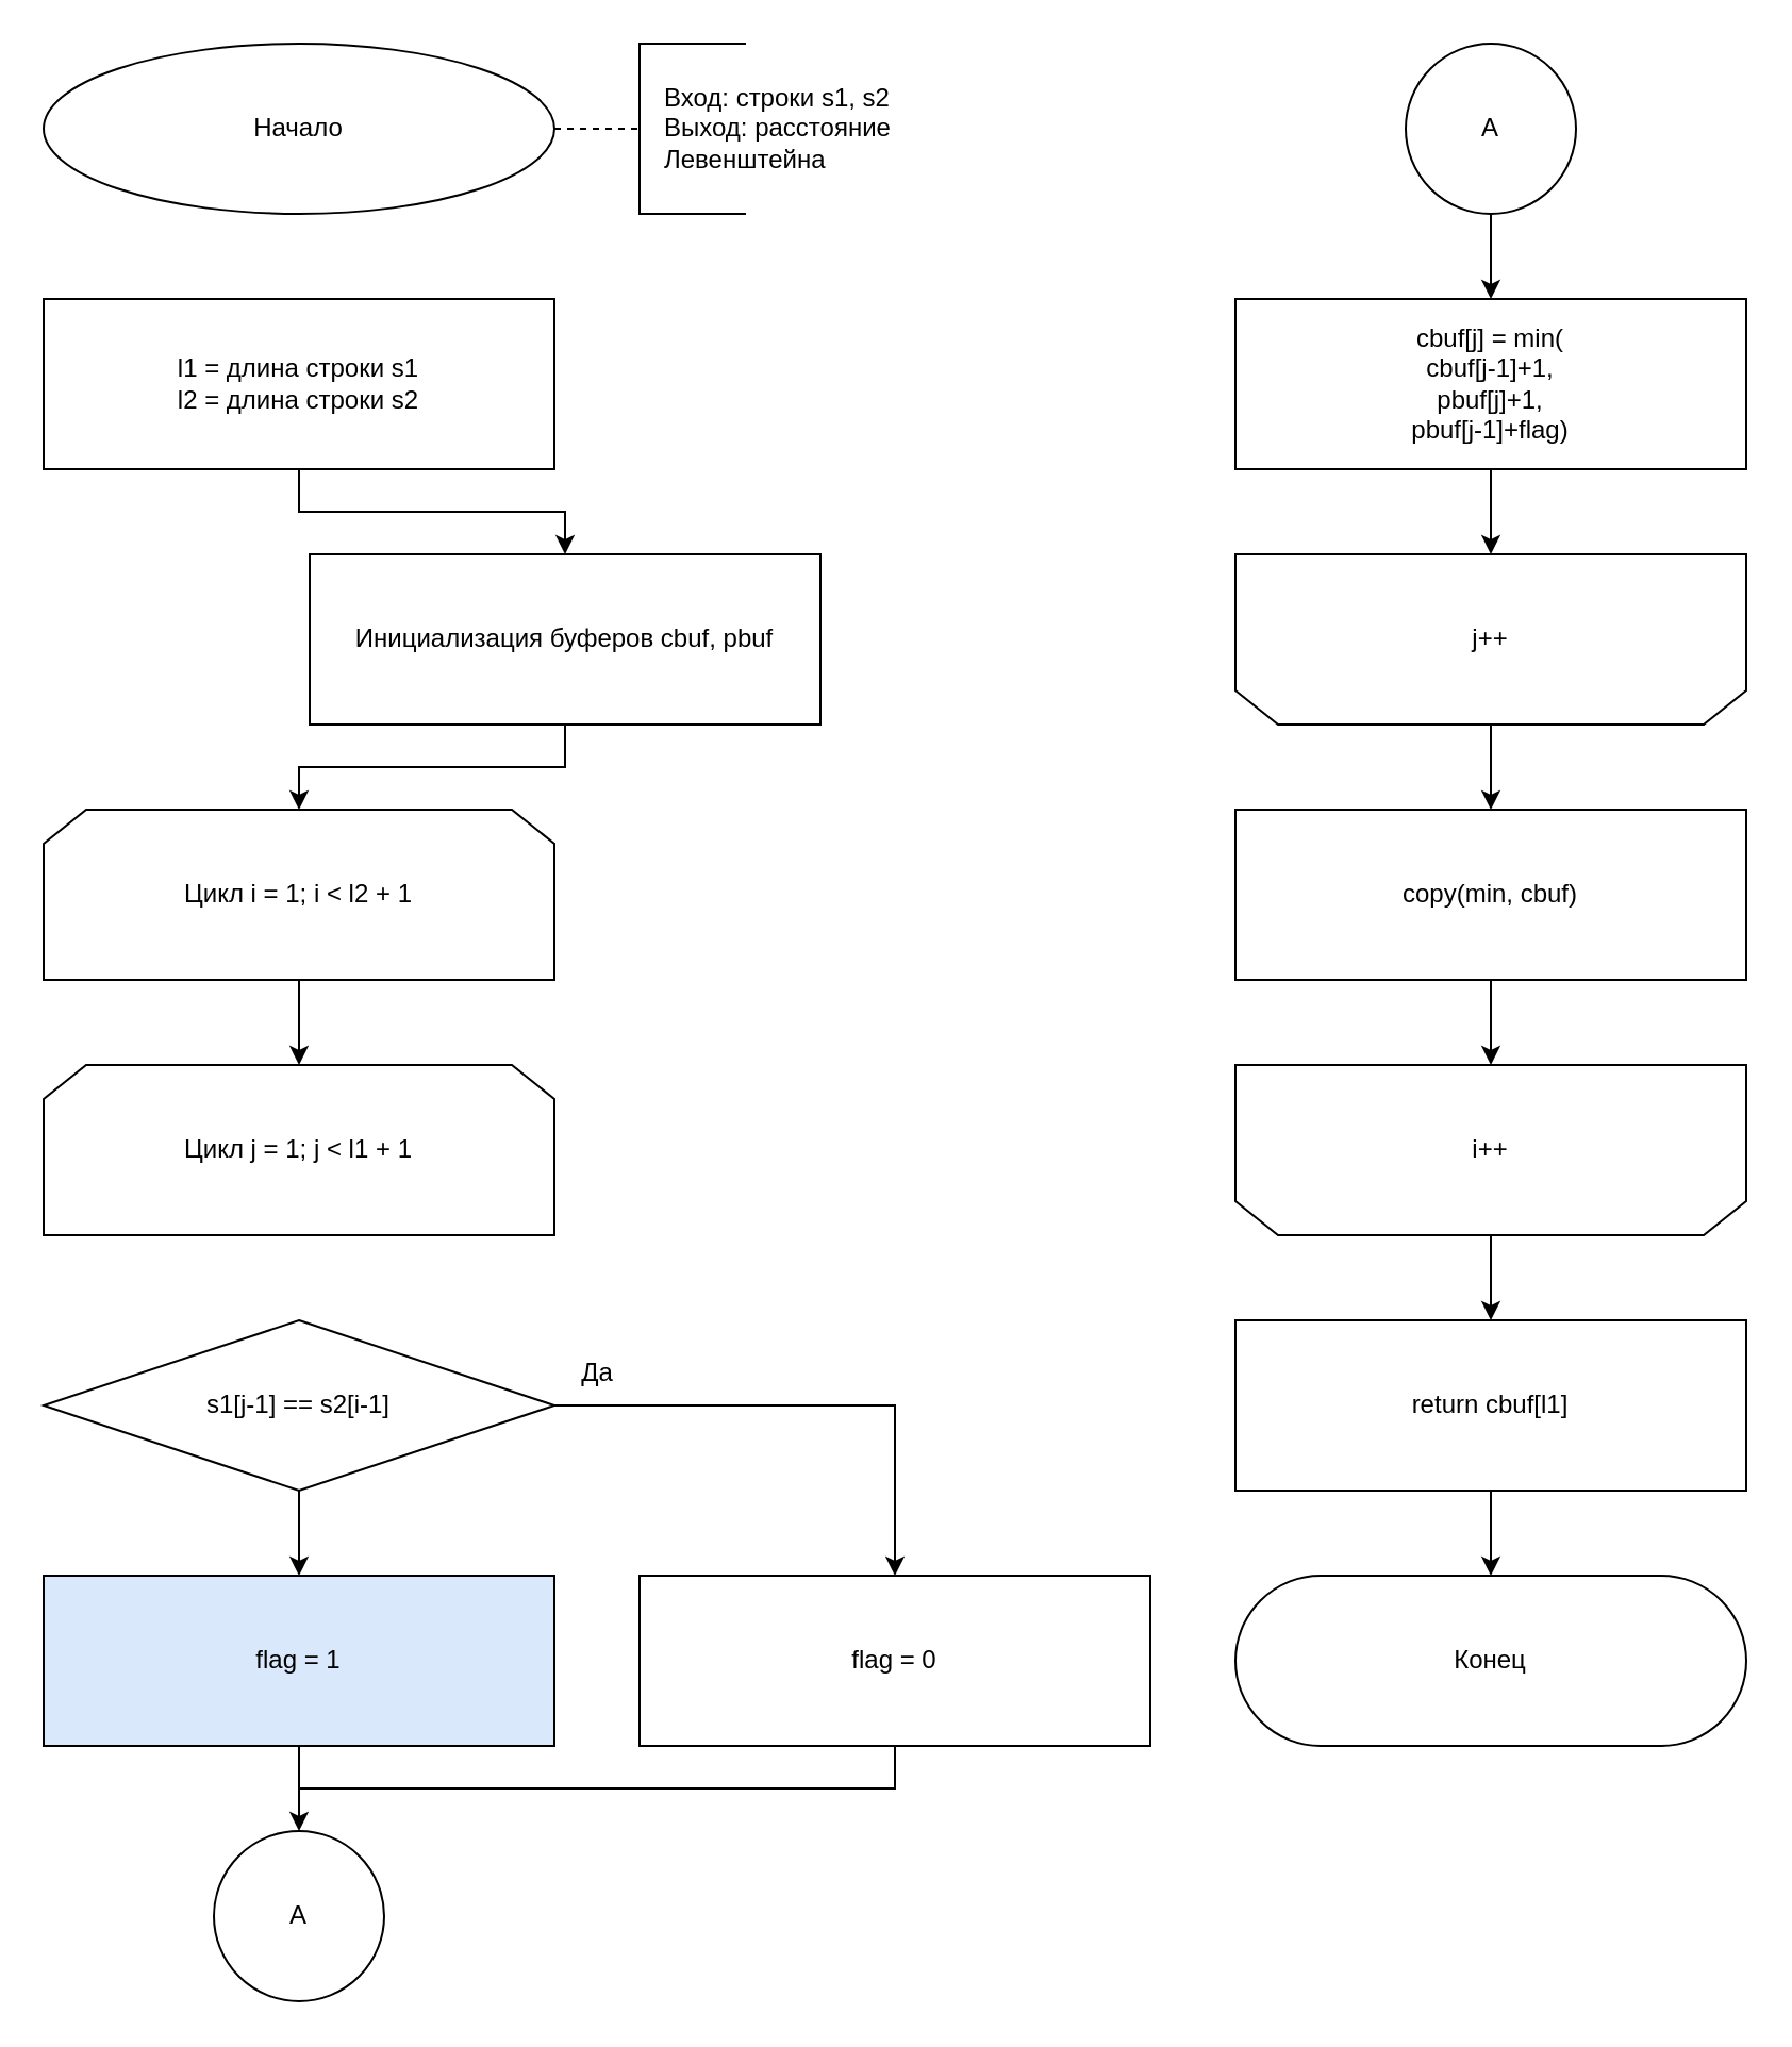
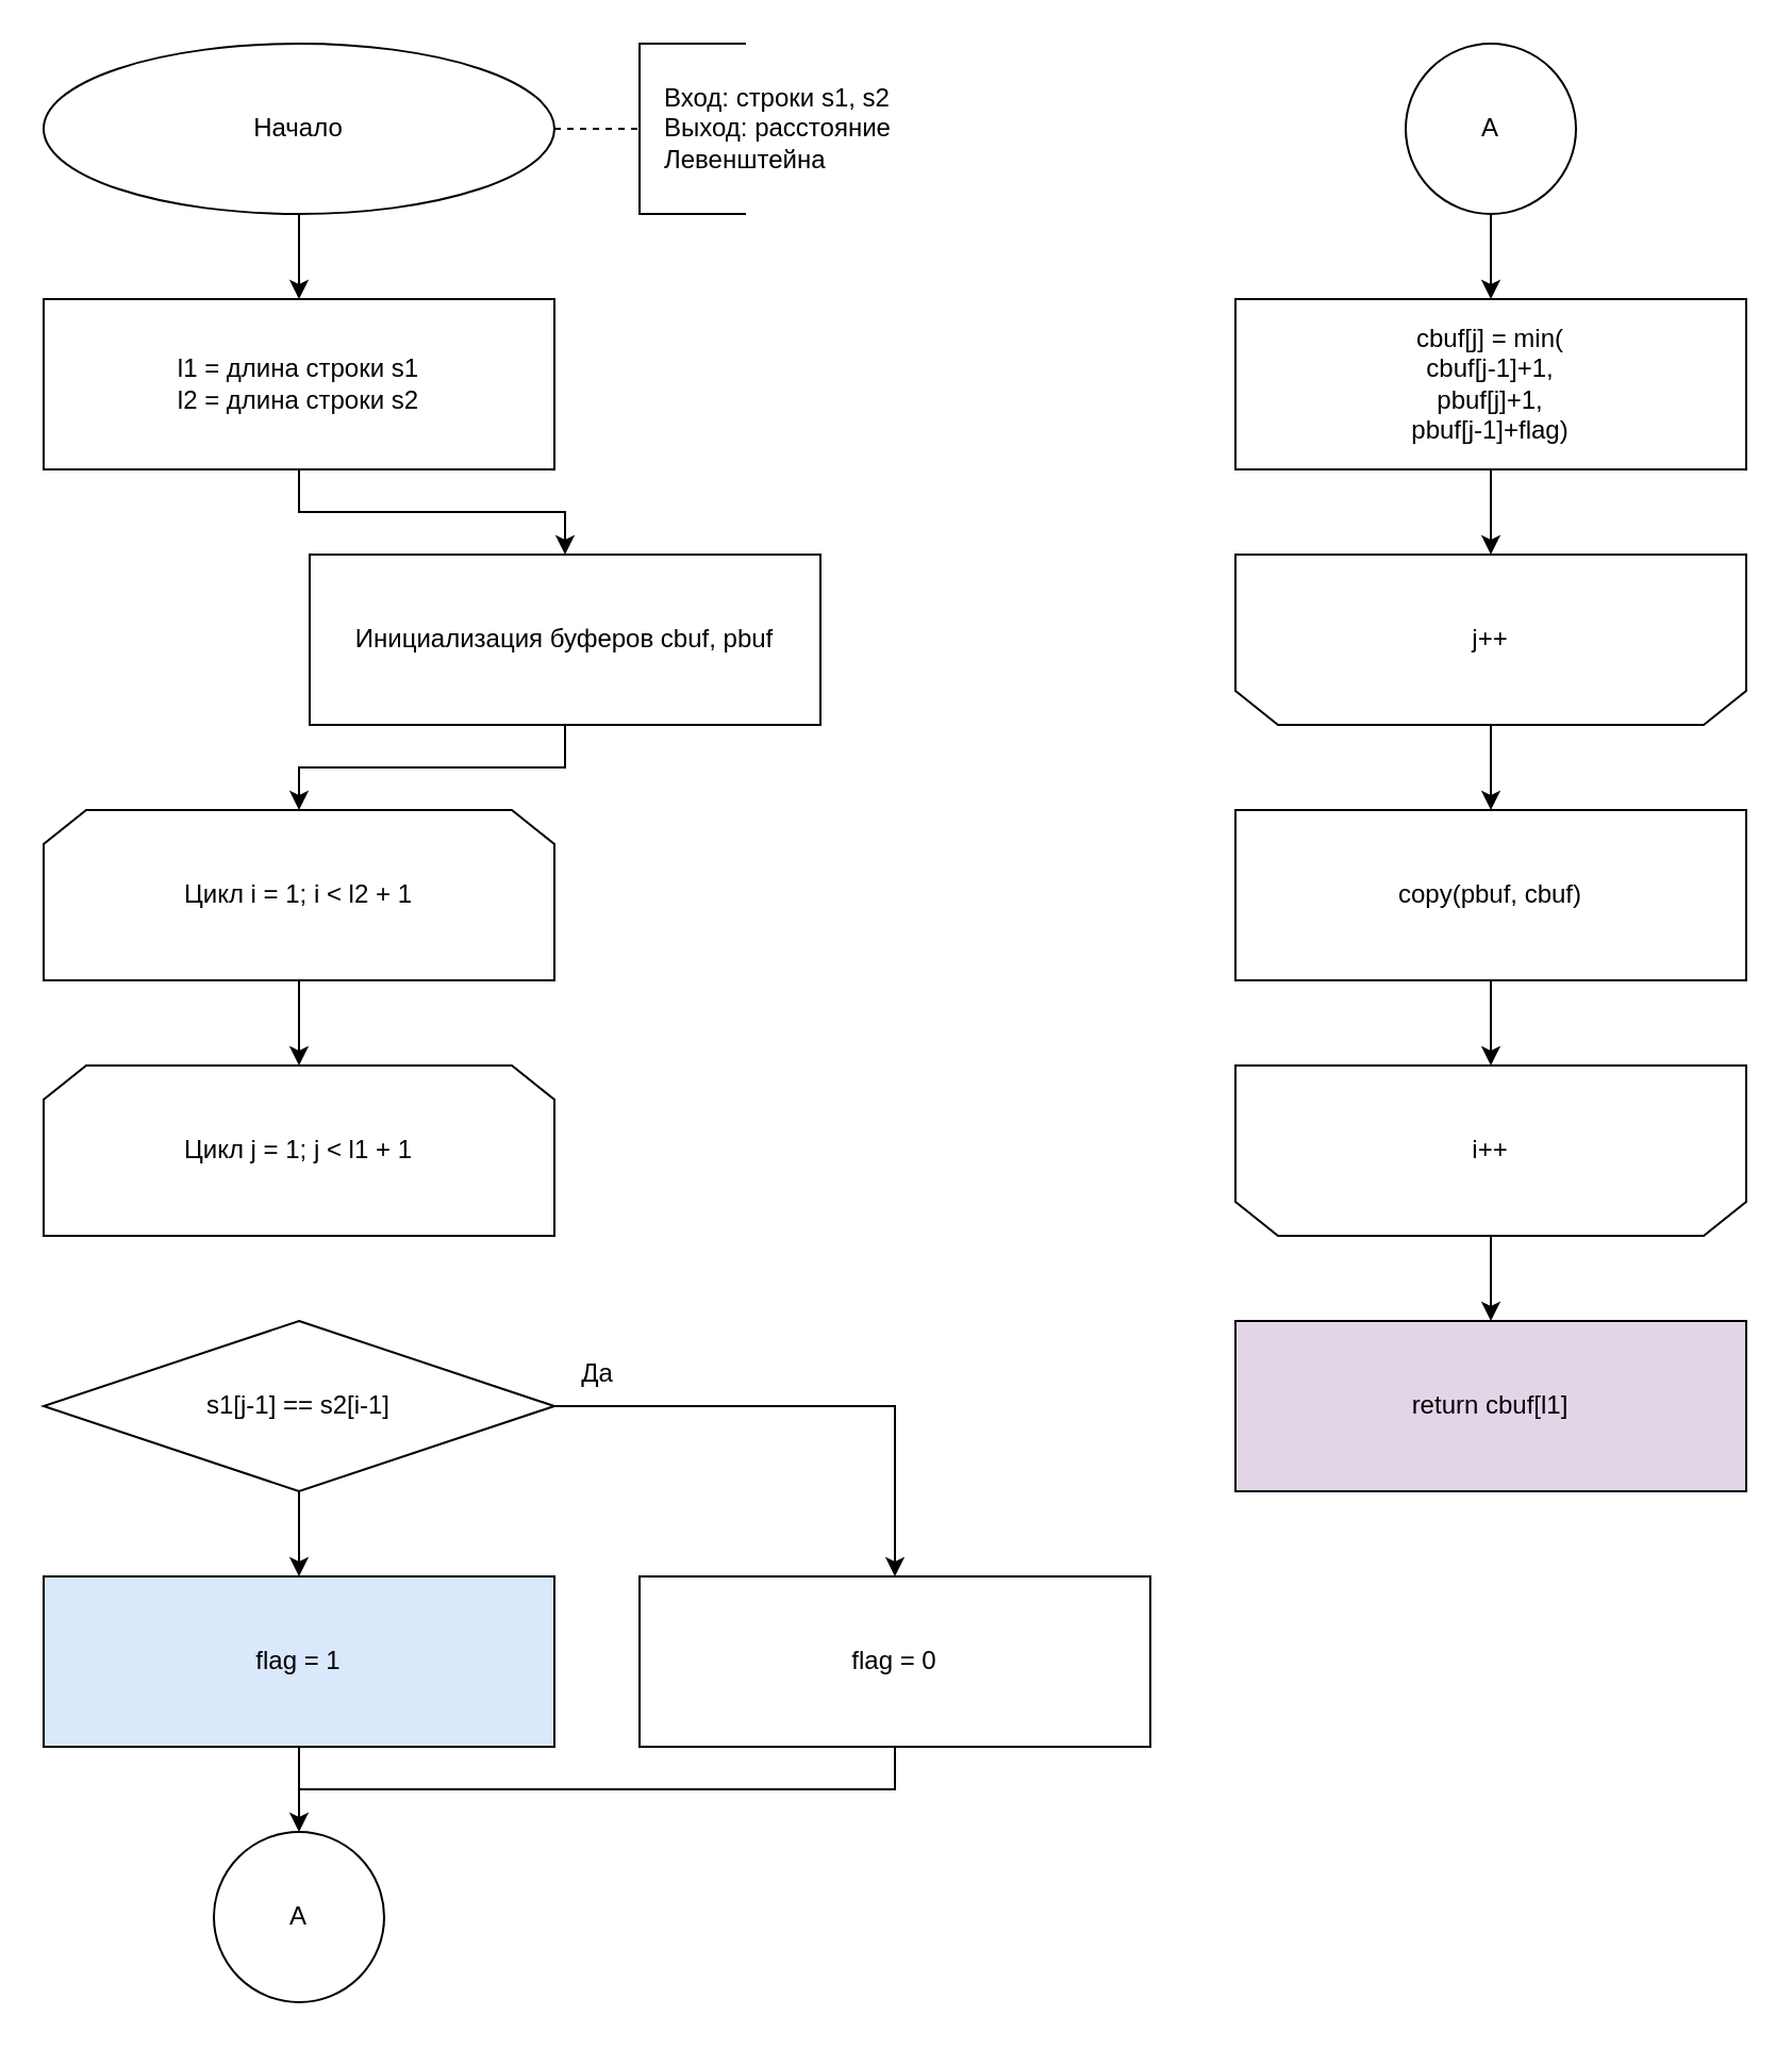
+ <mxCell id="2" style="edgeStyle=orthogonalEdgeStyle;rounded=0;orthogonalLoop=1;jettySize=auto;html=1;entryX=0.5;entryY=0;entryDx=0;entryDy=0;endArrow=classic;endFill=1;" parent="1" source="4" target="6" edge="1"><mxGeometry relative="1" as="geometry" /></mxCell>
- <mxCell id="25" value="copy(min, cbuf)" style="rounded=0;whiteSpace=wrap;html=1;shadow=0;" parent="1" vertex="1"><mxGeometry x="580" y="380" width="240" height="80" as="geometry" /></mxCell>
+ <mxCell id="25" value="copy(pbuf, cbuf)" style="rounded=0;whiteSpace=wrap;html=1;shadow=0;" parent="1" vertex="1"><mxGeometry x="580" y="380" width="240" height="80" as="geometry" /></mxCell>
- <mxCell id="29" value="return cbuf[l1]" style="rounded=0;whiteSpace=wrap;html=1;shadow=0;" parent="1" vertex="1"><mxGeometry x="580" y="620" width="240" height="80" as="geometry" /></mxCell>
+ <mxCell id="29" value="return cbuf[l1]" style="rounded=0;whiteSpace=wrap;html=1;shadow=0;fillColor=#e1d5e7;" parent="1" vertex="1"><mxGeometry x="580" y="620" width="240" height="80" as="geometry" /></mxCell>
- <mxCell id="28" style="edgeStyle=orthogonalEdgeStyle;rounded=0;orthogonalLoop=1;jettySize=auto;html=1;exitX=0.5;exitY=1;exitDx=0;exitDy=0;entryX=0.5;entryY=0;entryDx=0;entryDy=0;" parent="1" source="29" target="30" edge="1"><mxGeometry relative="1" as="geometry" /></mxCell>
- <mxCell id="30" value="Конец" style="rounded=1;whiteSpace=wrap;html=1;shadow=0;arcSize=50;" parent="1" vertex="1"><mxGeometry x="580" y="740" width="240" height="80" as="geometry" /></mxCell>
